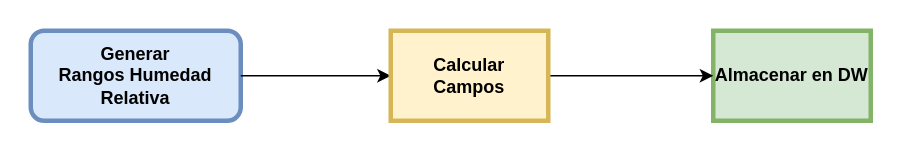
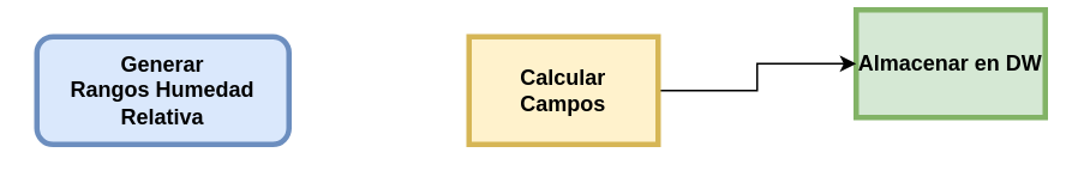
- <mxCell id="4" style="edgeStyle=orthogonalEdgeStyle;rounded=0;orthogonalLoop=1;jettySize=auto;html=1;exitX=1;exitY=0.5;exitDx=0;exitDy=0;entryX=0;entryY=0.5;entryDx=0;entryDy=0;" parent="1" source="2" target="6" edge="1"><mxGeometry relative="1" as="geometry"><mxPoint x="290" y="50" as="sourcePoint" /></mxGeometry></mxCell>
- <mxCell id="3" value="Almacenar en DW" style="whiteSpace=wrap;align=center;verticalAlign=middle;fontStyle=1;strokeWidth=3;fillColor=#d5e8d4;strokeColor=#82b366;" parent="1" vertex="1"><mxGeometry x="475" y="20" width="105" height="60" as="geometry" /></mxCell>
+ <mxCell id="3" value="Almacenar en DW" style="whiteSpace=wrap;align=center;verticalAlign=middle;fontStyle=1;strokeWidth=3;fillColor=#d5e8d4;strokeColor=#82b366;" parent="1" vertex="1"><mxGeometry x="475" y="5" width="105" height="60" as="geometry" /></mxCell>
